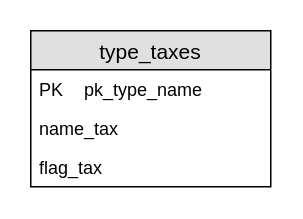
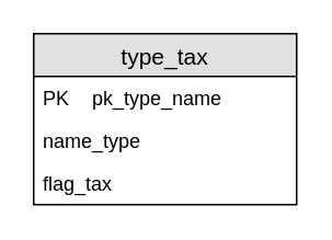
- <mxCell id="2" value="type_taxes" style="swimlane;fontStyle=0;childLayout=stackLayout;horizontal=1;startSize=26;fillColor=#e0e0e0;horizontalStack=0;resizeParent=1;resizeParentMax=0;resizeLast=0;collapsible=1;marginBottom=0;swimlaneFillColor=#ffffff;align=center;fontSize=14;" vertex="1" parent="1"><mxGeometry x="20" y="20" width="160" height="104" as="geometry" /></mxCell>
+ <mxCell id="2" value="type_tax" style="swimlane;fontStyle=0;childLayout=stackLayout;horizontal=1;startSize=26;fillColor=#e0e0e0;horizontalStack=0;resizeParent=1;resizeParentMax=0;resizeLast=0;collapsible=1;marginBottom=0;swimlaneFillColor=#ffffff;align=center;fontSize=14;" vertex="1" parent="1"><mxGeometry x="20" y="20" width="160" height="104" as="geometry" /></mxCell>
- <mxCell id="5" value="name_tax" style="text;strokeColor=none;fillColor=none;spacingLeft=4;spacingRight=4;overflow=hidden;rotatable=0;points=[[0,0.5],[1,0.5]];portConstraint=eastwest;fontSize=12;" vertex="1" parent="2"><mxGeometry y="52" width="160" height="26" as="geometry" /></mxCell>
+ <mxCell id="5" value="name_type" style="text;strokeColor=none;fillColor=none;spacingLeft=4;spacingRight=4;overflow=hidden;rotatable=0;points=[[0,0.5],[1,0.5]];portConstraint=eastwest;fontSize=12;" vertex="1" parent="2"><mxGeometry y="52" width="160" height="26" as="geometry" /></mxCell>
